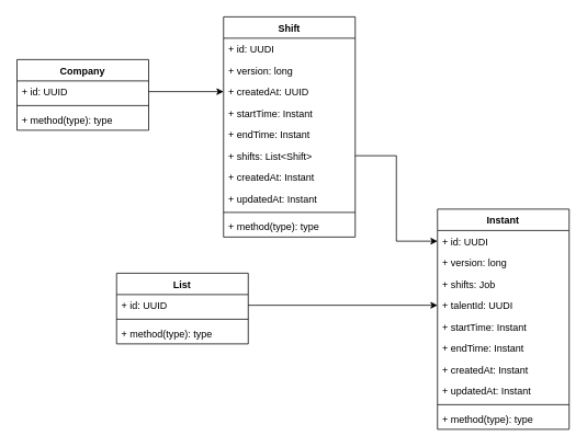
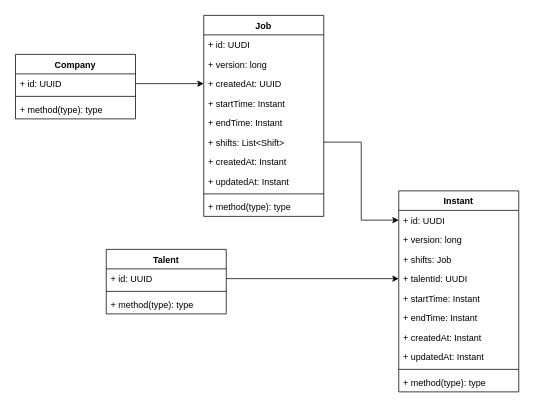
- <mxCell id="6" value="Shift" style="swimlane;fontStyle=1;align=center;verticalAlign=top;childLayout=stackLayout;horizontal=1;startSize=26;horizontalStack=0;resizeParent=1;resizeParentMax=0;resizeLast=0;collapsible=1;marginBottom=0;" vertex="1" parent="1"><mxGeometry x="271" y="20" width="160" height="268" as="geometry" /></mxCell>
+ <mxCell id="6" value="Job" style="swimlane;fontStyle=1;align=center;verticalAlign=top;childLayout=stackLayout;horizontal=1;startSize=26;horizontalStack=0;resizeParent=1;resizeParentMax=0;resizeLast=0;collapsible=1;marginBottom=0;" vertex="1" parent="1"><mxGeometry x="271" y="20" width="160" height="268" as="geometry" /></mxCell>
- <mxCell id="17" value="List" style="swimlane;fontStyle=1;align=center;verticalAlign=top;childLayout=stackLayout;horizontal=1;startSize=26;horizontalStack=0;resizeParent=1;resizeParentMax=0;resizeLast=0;collapsible=1;marginBottom=0;" vertex="1" parent="1"><mxGeometry x="141" y="332" width="160" height="86" as="geometry" /></mxCell>
+ <mxCell id="17" value="Talent" style="swimlane;fontStyle=1;align=center;verticalAlign=top;childLayout=stackLayout;horizontal=1;startSize=26;horizontalStack=0;resizeParent=1;resizeParentMax=0;resizeLast=0;collapsible=1;marginBottom=0;" vertex="1" parent="1"><mxGeometry x="141" y="332" width="160" height="86" as="geometry" /></mxCell>
